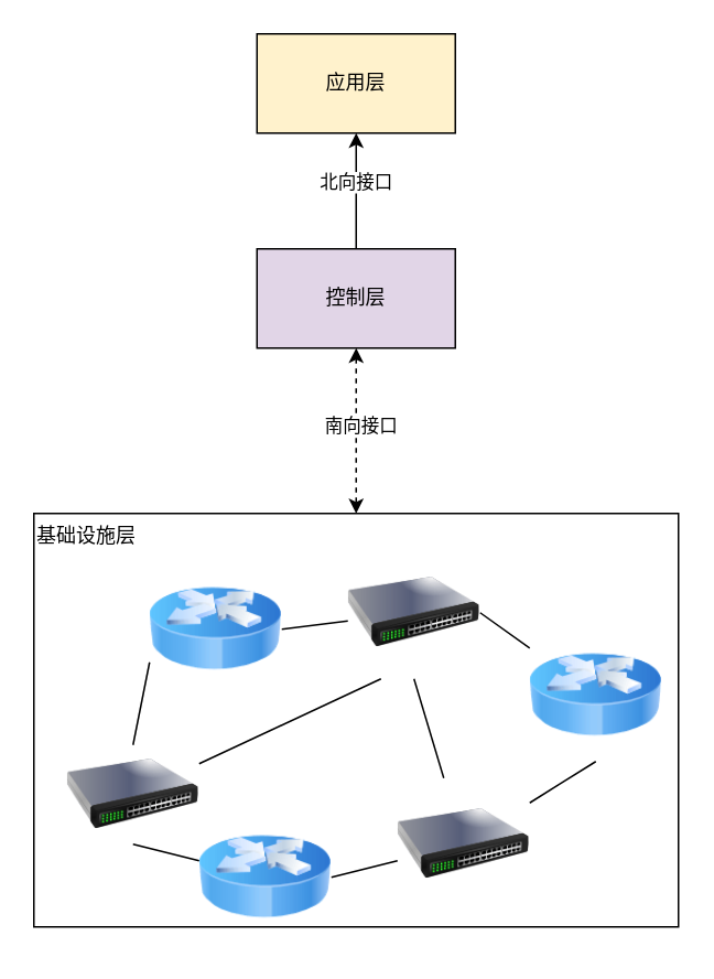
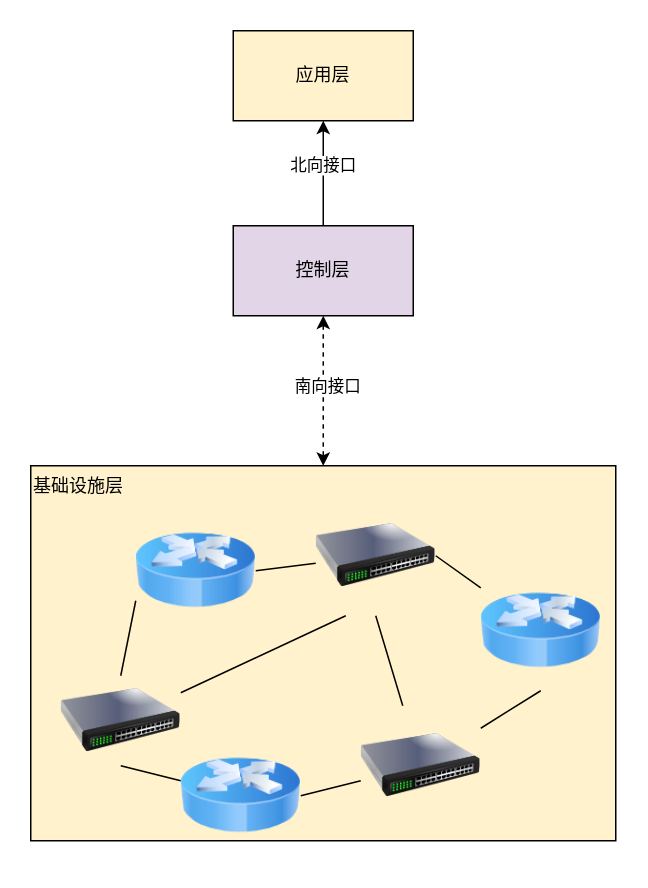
- <mxCell id="8" value="基础设施层" style="rounded=0;whiteSpace=wrap;html=1;verticalAlign=top;align=left;" parent="1" vertex="1"><mxGeometry x="20" y="310" width="390" height="250" as="geometry" /></mxCell>
+ <mxCell id="8" value="基础设施层" style="rounded=0;whiteSpace=wrap;html=1;verticalAlign=top;align=left;fillColor=#fff2cc;" parent="1" vertex="1"><mxGeometry x="20" y="310" width="390" height="250" as="geometry" /></mxCell>
